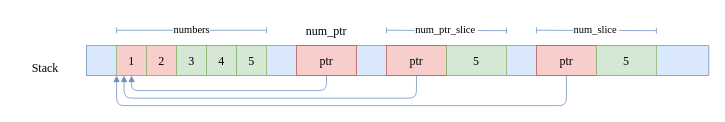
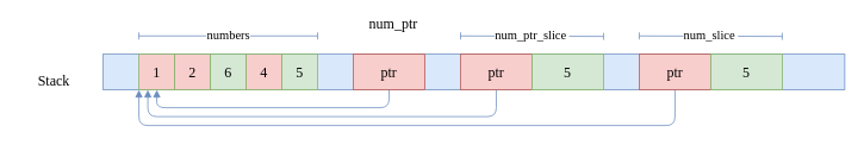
- <mxCell id="12" value="num_ptr" style="text;html=1;align=center;verticalAlign=middle;whiteSpace=wrap;rounded=0;fontFamily=Ubuntu;fontSize=16;fontStyle=0;" vertex="1" parent="1"><mxGeometry x="395" y="20" width="80" height="40" as="geometry" /></mxCell>
+ <mxCell id="12" value="num_ptr" style="text;html=1;align=center;verticalAlign=middle;whiteSpace=wrap;rounded=0;fontFamily=Ubuntu;fontSize=16;fontStyle=0;" vertex="1" parent="1"><mxGeometry x="400" y="5" width="80" height="40" as="geometry" /></mxCell>
- <mxCell id="6" value="3" style="rounded=0;whiteSpace=wrap;html=1;shadow=0;strokeColor=#82b366;strokeWidth=1;fontFamily=Ubuntu;fontSize=16;fontStyle=0;fillColor=#d5e8d4;" vertex="1" parent="1"><mxGeometry x="235" y="60" width="40" height="40" as="geometry" /></mxCell>
+ <mxCell id="6" value="6" style="rounded=0;whiteSpace=wrap;html=1;shadow=0;strokeColor=#82b366;strokeWidth=1;fontFamily=Ubuntu;fontSize=16;fontStyle=0;fillColor=#d5e8d4;" vertex="1" parent="1"><mxGeometry x="235" y="60" width="40" height="40" as="geometry" /></mxCell>
- <mxCell id="7" value="4" style="rounded=0;whiteSpace=wrap;html=1;shadow=0;strokeColor=#82b366;strokeWidth=1;fontFamily=Ubuntu;fontSize=16;fontStyle=0;fillColor=#d5e8d4;" vertex="1" parent="1"><mxGeometry x="275" y="60" width="40" height="40" as="geometry" /></mxCell>
+ <mxCell id="7" value="4" style="rounded=0;whiteSpace=wrap;html=1;shadow=0;strokeColor=#82b366;strokeWidth=1;fontFamily=Ubuntu;fontSize=16;fontStyle=0;fillColor=#f8cecc;" vertex="1" parent="1"><mxGeometry x="275" y="60" width="40" height="40" as="geometry" /></mxCell>
